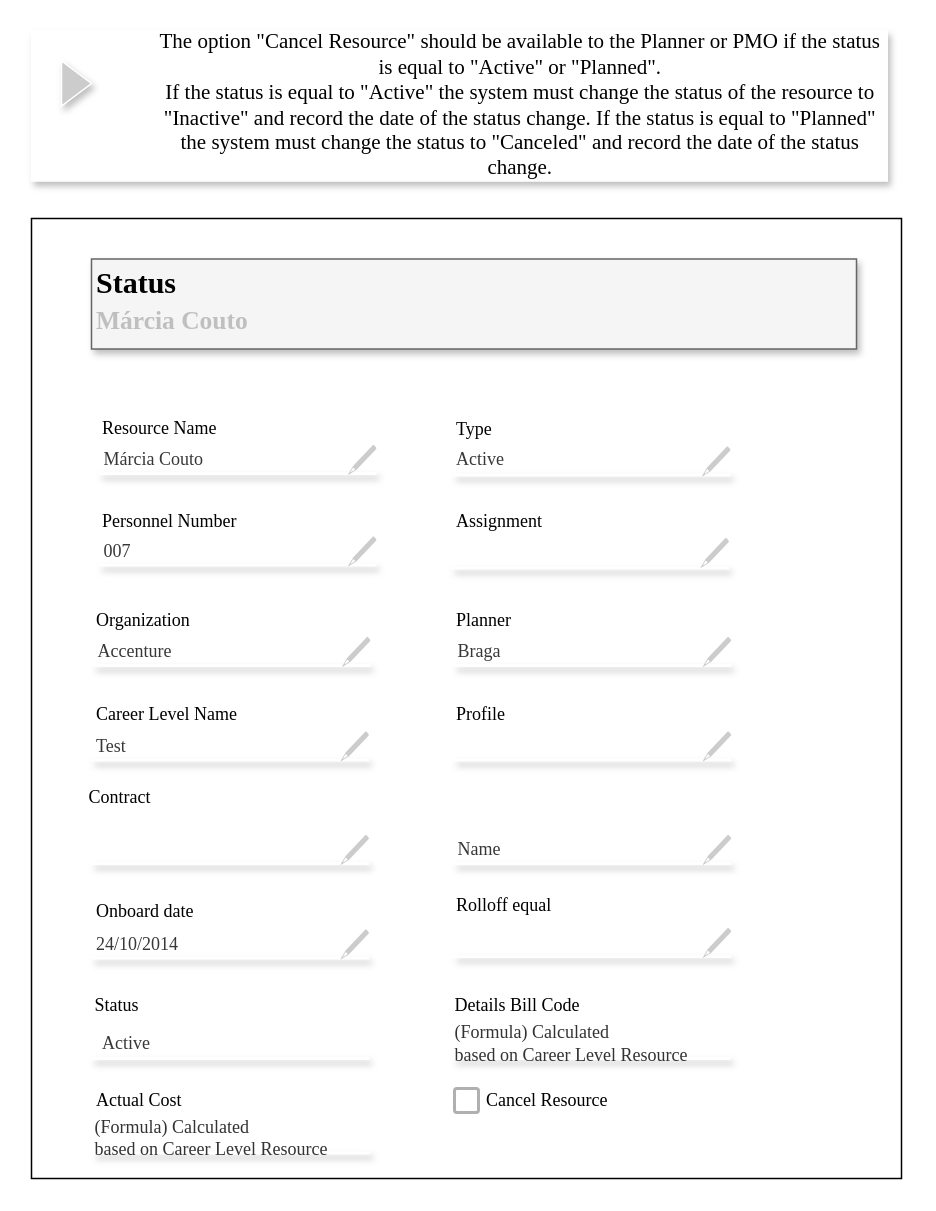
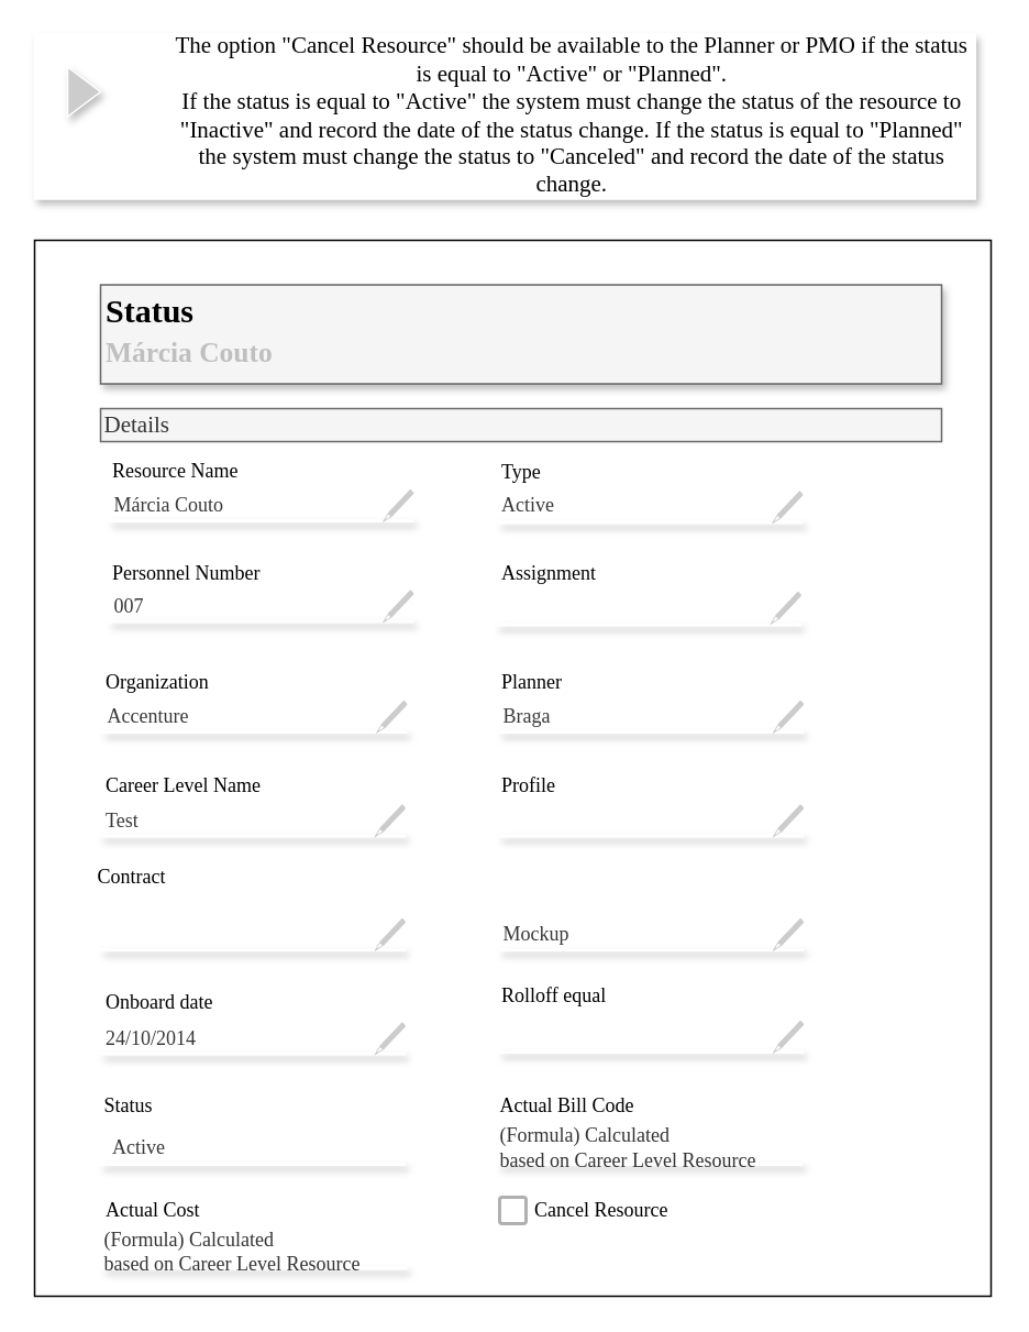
+ <mxCell id="56" value="Details" style="text;html=1;points=[];align=left;verticalAlign=top;spacingTop=-4;fontSize=14;fontFamily=Verdana;fillColor=#f5f5f5;fontColor=#333333;strokeColor=#666666;movable=1;resizable=1;rotatable=1;deletable=1;editable=1;connectable=1;" parent="55" vertex="1"><mxGeometry y="75" width="510" height="20" as="geometry" /></mxCell>
- <mxCell id="40" value="Name" style="text;html=1;strokeColor=none;fillColor=none;align=left;verticalAlign=middle;whiteSpace=wrap;rounded=0;shadow=1;labelBackgroundColor=none;sketch=0;fillStyle=auto;strokeWidth=1;fontFamily=Verdana;fontSize=12;fontColor=#383838;" parent="39" vertex="1"><mxGeometry x="1" width="110" height="30" as="geometry" /></mxCell>
+ <mxCell id="40" value="Mockup" style="text;html=1;strokeColor=none;fillColor=none;align=left;verticalAlign=middle;whiteSpace=wrap;rounded=0;shadow=1;labelBackgroundColor=none;sketch=0;fillStyle=auto;strokeWidth=1;fontFamily=Verdana;fontSize=12;fontColor=#383838;" parent="39" vertex="1"><mxGeometry x="1" width="110" height="30" as="geometry" /></mxCell>
- <mxCell id="50" value="Details Bill Code&lt;span style=&quot;font-size: 12px;&quot;&gt;&amp;nbsp;&lt;/span&gt;" style="text;html=1;points=[];align=left;verticalAlign=top;spacingTop=-4;fontSize=12;fontFamily=Verdana;" parent="1" vertex="1"><mxGeometry x="300.5" y="660" width="300" height="20" as="geometry" /></mxCell>
+ <mxCell id="50" value="Actual Bill Code&lt;span style=&quot;font-size: 12px;&quot;&gt;&amp;nbsp;&lt;/span&gt;" style="text;html=1;points=[];align=left;verticalAlign=top;spacingTop=-4;fontSize=12;fontFamily=Verdana;" parent="1" vertex="1"><mxGeometry x="300.5" y="660" width="300" height="20" as="geometry" /></mxCell>
